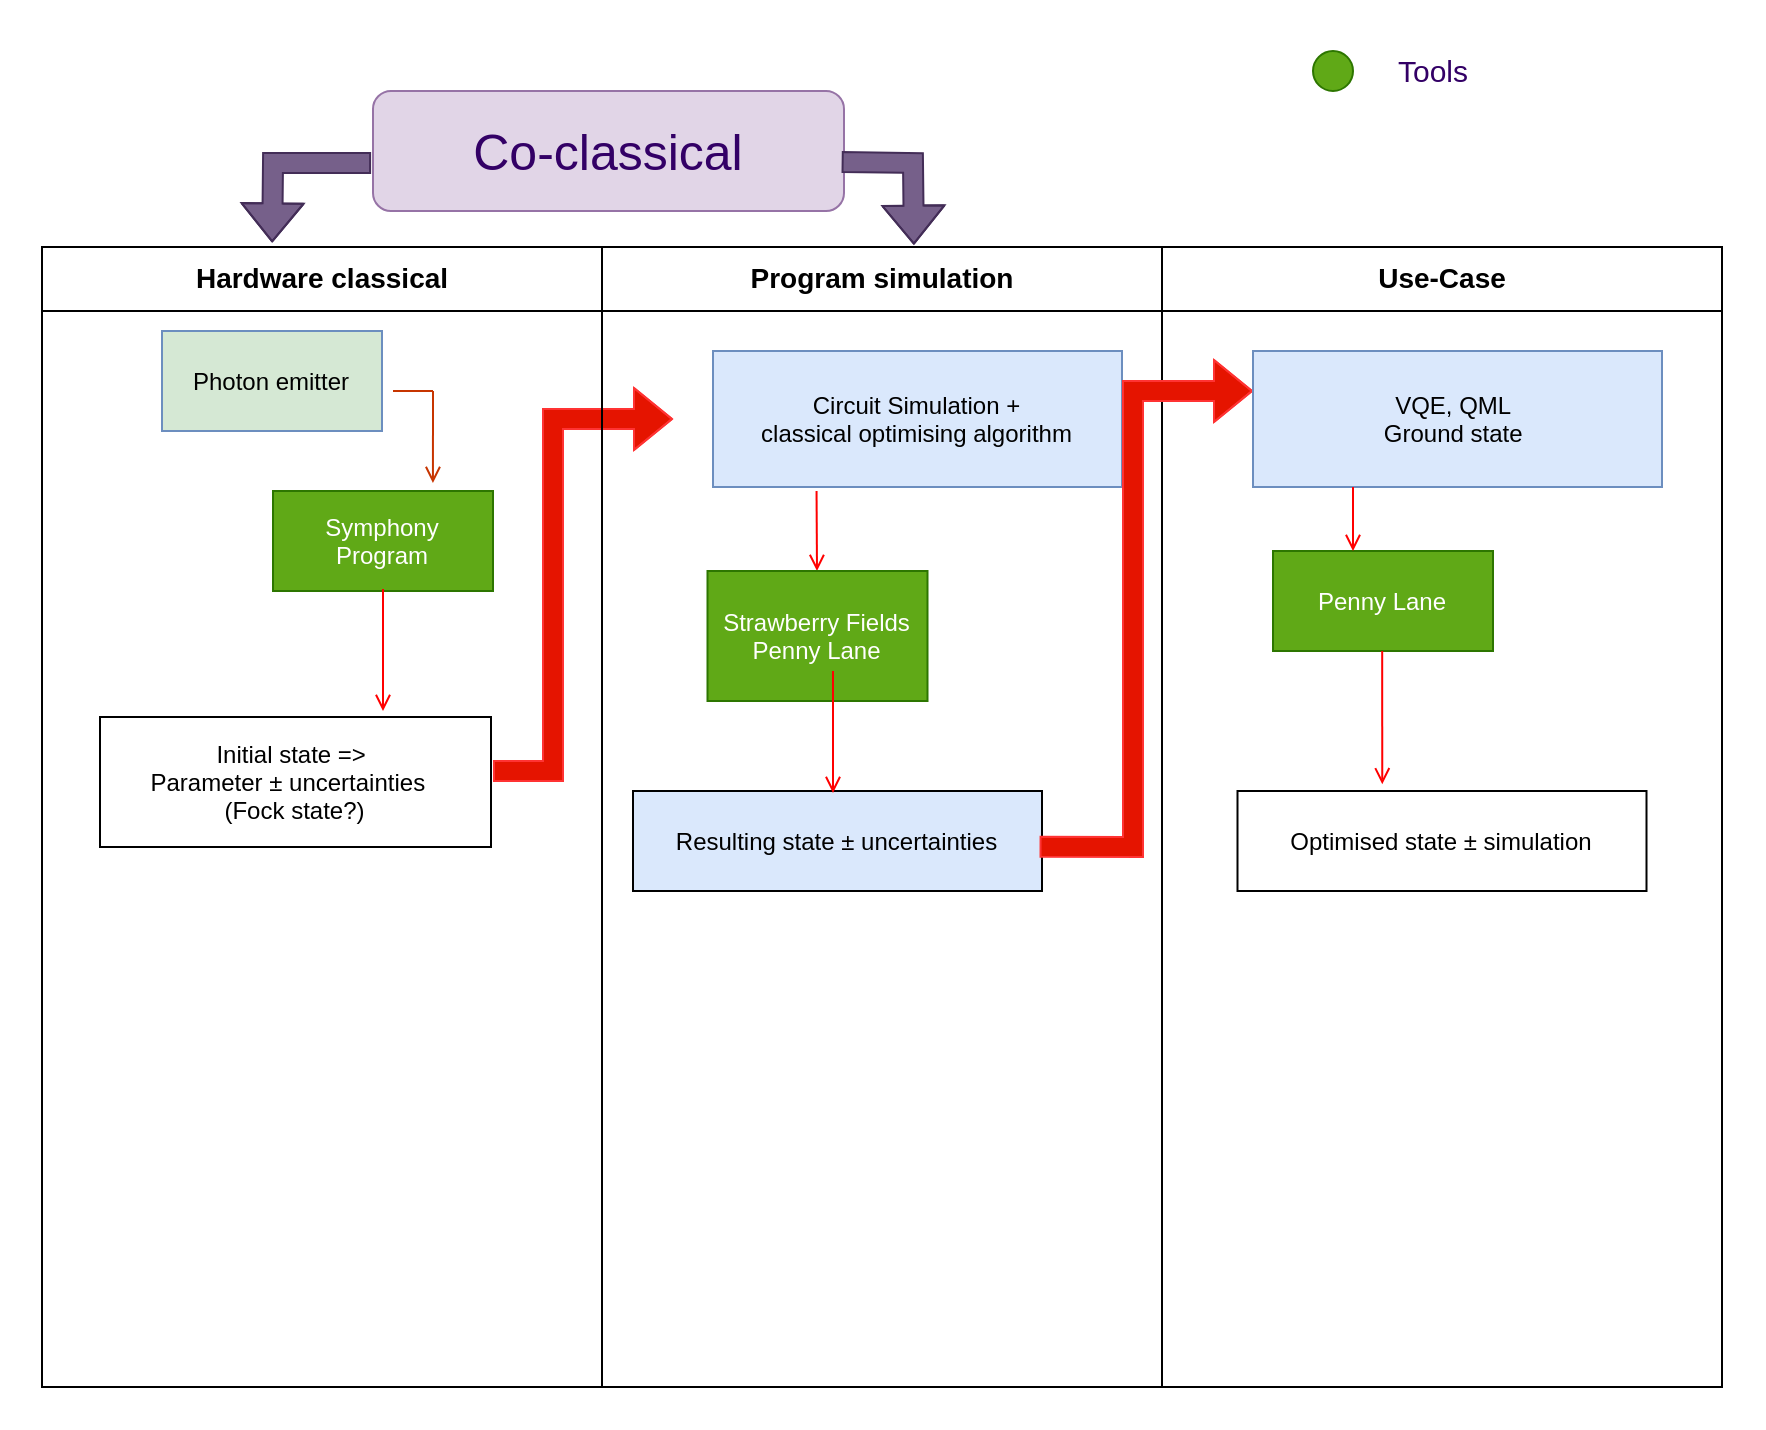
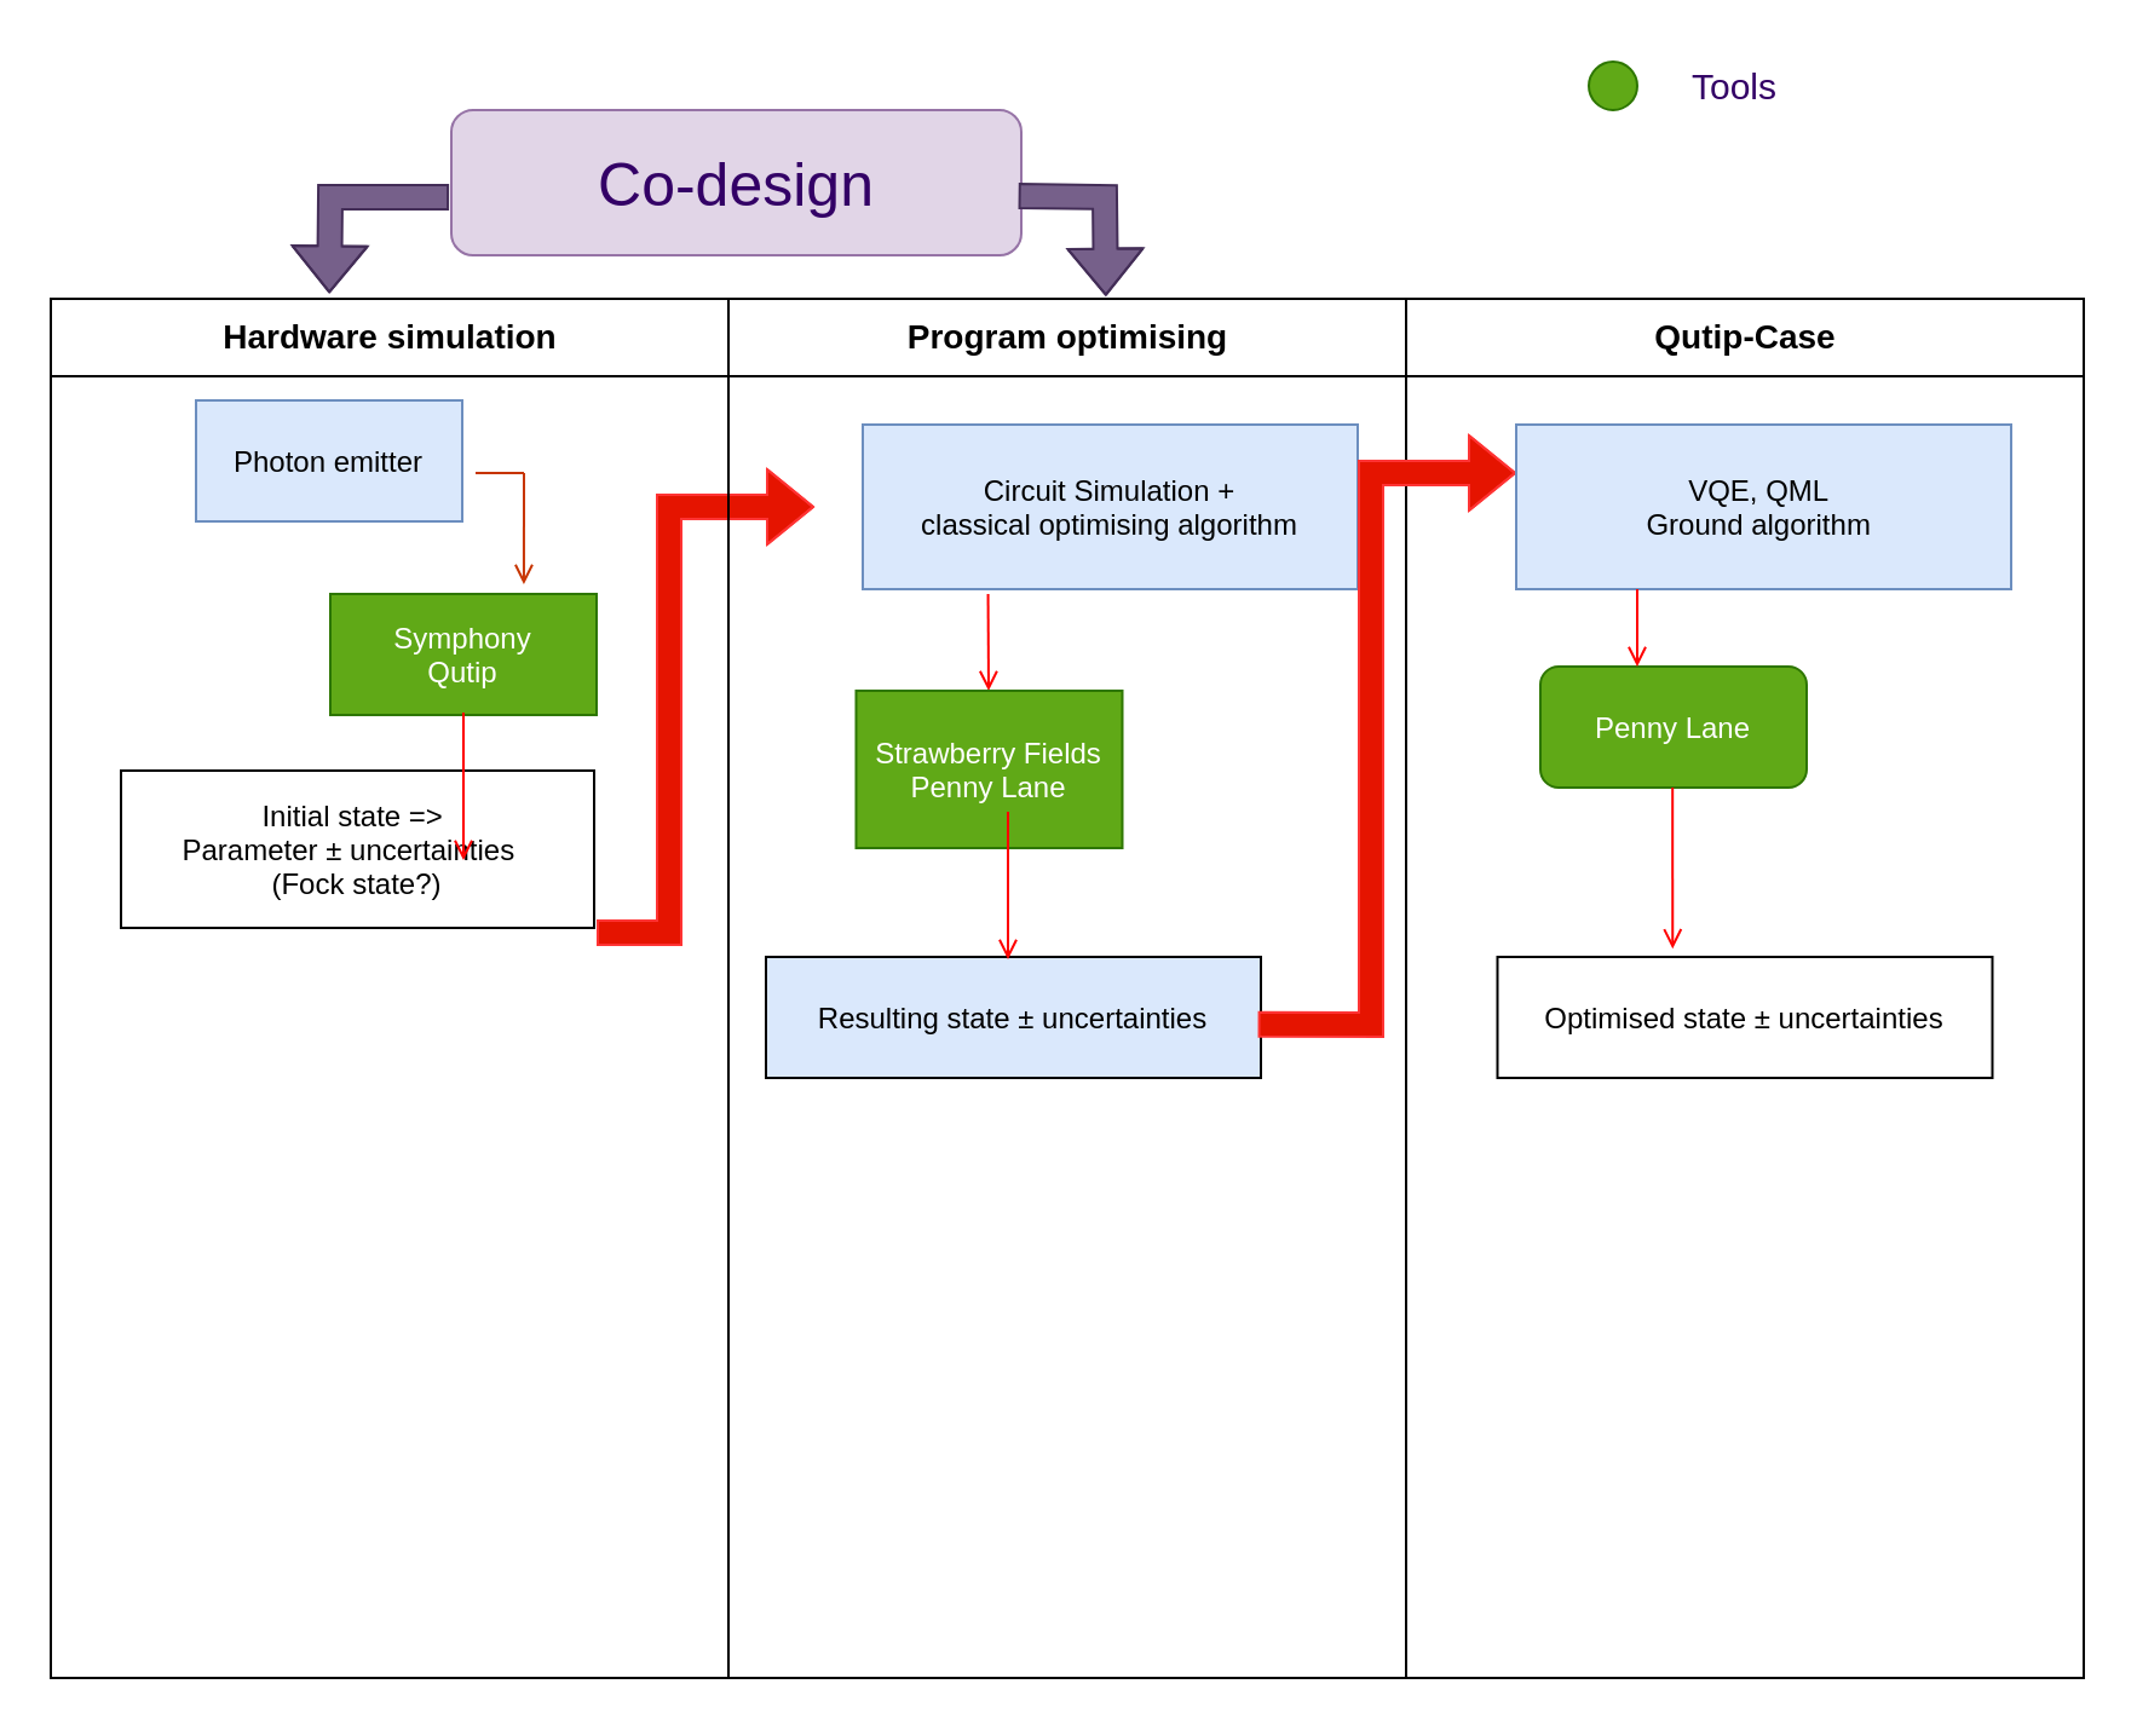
- <mxCell id="23" value="&lt;font color=&quot;#330066&quot; style=&quot;font-size: 25px;&quot;&gt;Co-classical&lt;/font&gt;" style="rounded=1;whiteSpace=wrap;html=1;fontSize=14;fillColor=#e1d5e7;strokeColor=#9673a6;" parent="1" vertex="1"><mxGeometry x="186" y="45" width="235.5" height="60" as="geometry" /></mxCell>
+ <mxCell id="23" value="&lt;font color=&quot;#330066&quot; style=&quot;font-size: 25px;&quot;&gt;Co-design&lt;/font&gt;" style="rounded=1;whiteSpace=wrap;html=1;fontSize=14;fillColor=#e1d5e7;strokeColor=#9673a6;" parent="1" vertex="1"><mxGeometry x="186" y="45" width="235.5" height="60" as="geometry" /></mxCell>
- <mxCell id="2" value="Hardware classical" style="swimlane;whiteSpace=wrap;startSize=32;fontSize=14;" parent="1" vertex="1"><mxGeometry x="20.5" y="123" width="280" height="570" as="geometry" /></mxCell>
+ <mxCell id="2" value="Hardware simulation" style="swimlane;whiteSpace=wrap;startSize=32;fontSize=14;" parent="1" vertex="1"><mxGeometry x="20.5" y="123" width="280" height="570" as="geometry" /></mxCell>
- <mxCell id="9" value="Program simulation" style="swimlane;whiteSpace=wrap;startSize=32;fontSize=14;" parent="1" vertex="1"><mxGeometry x="300.5" y="123" width="280" height="570" as="geometry" /></mxCell>
+ <mxCell id="9" value="Program optimising" style="swimlane;whiteSpace=wrap;startSize=32;fontSize=14;" parent="1" vertex="1"><mxGeometry x="300.5" y="123" width="280" height="570" as="geometry" /></mxCell>
- <mxCell id="15" value="Use-Case" style="swimlane;whiteSpace=wrap;startSize=32;fontSize=14;" parent="1" vertex="1"><mxGeometry x="580.5" y="123" width="280" height="570" as="geometry" /></mxCell>
+ <mxCell id="15" value="Qutip-Case" style="swimlane;whiteSpace=wrap;startSize=32;fontSize=14;" parent="1" vertex="1"><mxGeometry x="580.5" y="123" width="280" height="570" as="geometry" /></mxCell>
- <mxCell id="3" value="Photon emitter" style="fillColor=#d5e8d4;strokeColor=#6c8ebf;" parent="2" vertex="1"><mxGeometry x="60" y="42" width="110" height="50" as="geometry" /></mxCell>
+ <mxCell id="3" value="Photon emitter" style="fillColor=#dae8fc;strokeColor=#6c8ebf;" parent="2" vertex="1"><mxGeometry x="60" y="42" width="110" height="50" as="geometry" /></mxCell>
- <mxCell id="17" value="VQE, QML &#10;Ground state " style="fillColor=#dae8fc;strokeColor=#6c8ebf;" parent="15" vertex="1"><mxGeometry x="45.5" y="52" width="204.5" height="68" as="geometry" /></mxCell>
+ <mxCell id="17" value="VQE, QML &#10;Ground algorithm " style="fillColor=#dae8fc;strokeColor=#6c8ebf;" parent="15" vertex="1"><mxGeometry x="45.5" y="52" width="204.5" height="68" as="geometry" /></mxCell>
- <mxCell id="4" value="Symphony&#10;Program" style="fillColor=#60a917;fontColor=#ffffff;strokeColor=#2D7600;" parent="2" vertex="1"><mxGeometry x="115.5" y="122" width="110" height="50" as="geometry" /></mxCell>
+ <mxCell id="4" value="Symphony&#10;Qutip" style="fillColor=#60a917;fontColor=#ffffff;strokeColor=#2D7600;" parent="2" vertex="1"><mxGeometry x="115.5" y="122" width="110" height="50" as="geometry" /></mxCell>
- <mxCell id="18" value="Penny Lane" style="fillColor=#60a917;fontColor=#ffffff;strokeColor=#2D7600;" parent="15" vertex="1"><mxGeometry x="55.5" y="152" width="110" height="50" as="geometry" /></mxCell>
+ <mxCell id="18" value="Penny Lane" style="fillColor=#60a917;fontColor=#ffffff;strokeColor=#2D7600;rounded=1;" parent="15" vertex="1"><mxGeometry x="55.5" y="152" width="110" height="50" as="geometry" /></mxCell>
- <mxCell id="6" value="Initial state =&gt; &#10;Parameter ± uncertainties  &#10;(Fock state?)" style="" parent="2" vertex="1"><mxGeometry x="29" y="235" width="195.5" height="65" as="geometry" /></mxCell>
+ <mxCell id="6" value="Initial state =&gt; &#10;Parameter ± uncertainties  &#10;(Fock state?)" style="" parent="2" vertex="1"><mxGeometry x="29" y="195" width="195.5" height="65" as="geometry" /></mxCell>
- <mxCell id="20" value="Optimised state ± simulation" style="" parent="15" vertex="1"><mxGeometry x="37.75" y="272" width="204.5" height="50" as="geometry" /></mxCell>
+ <mxCell id="20" value="Optimised state ± uncertainties" style="" parent="15" vertex="1"><mxGeometry x="37.75" y="272" width="204.5" height="50" as="geometry" /></mxCell>
